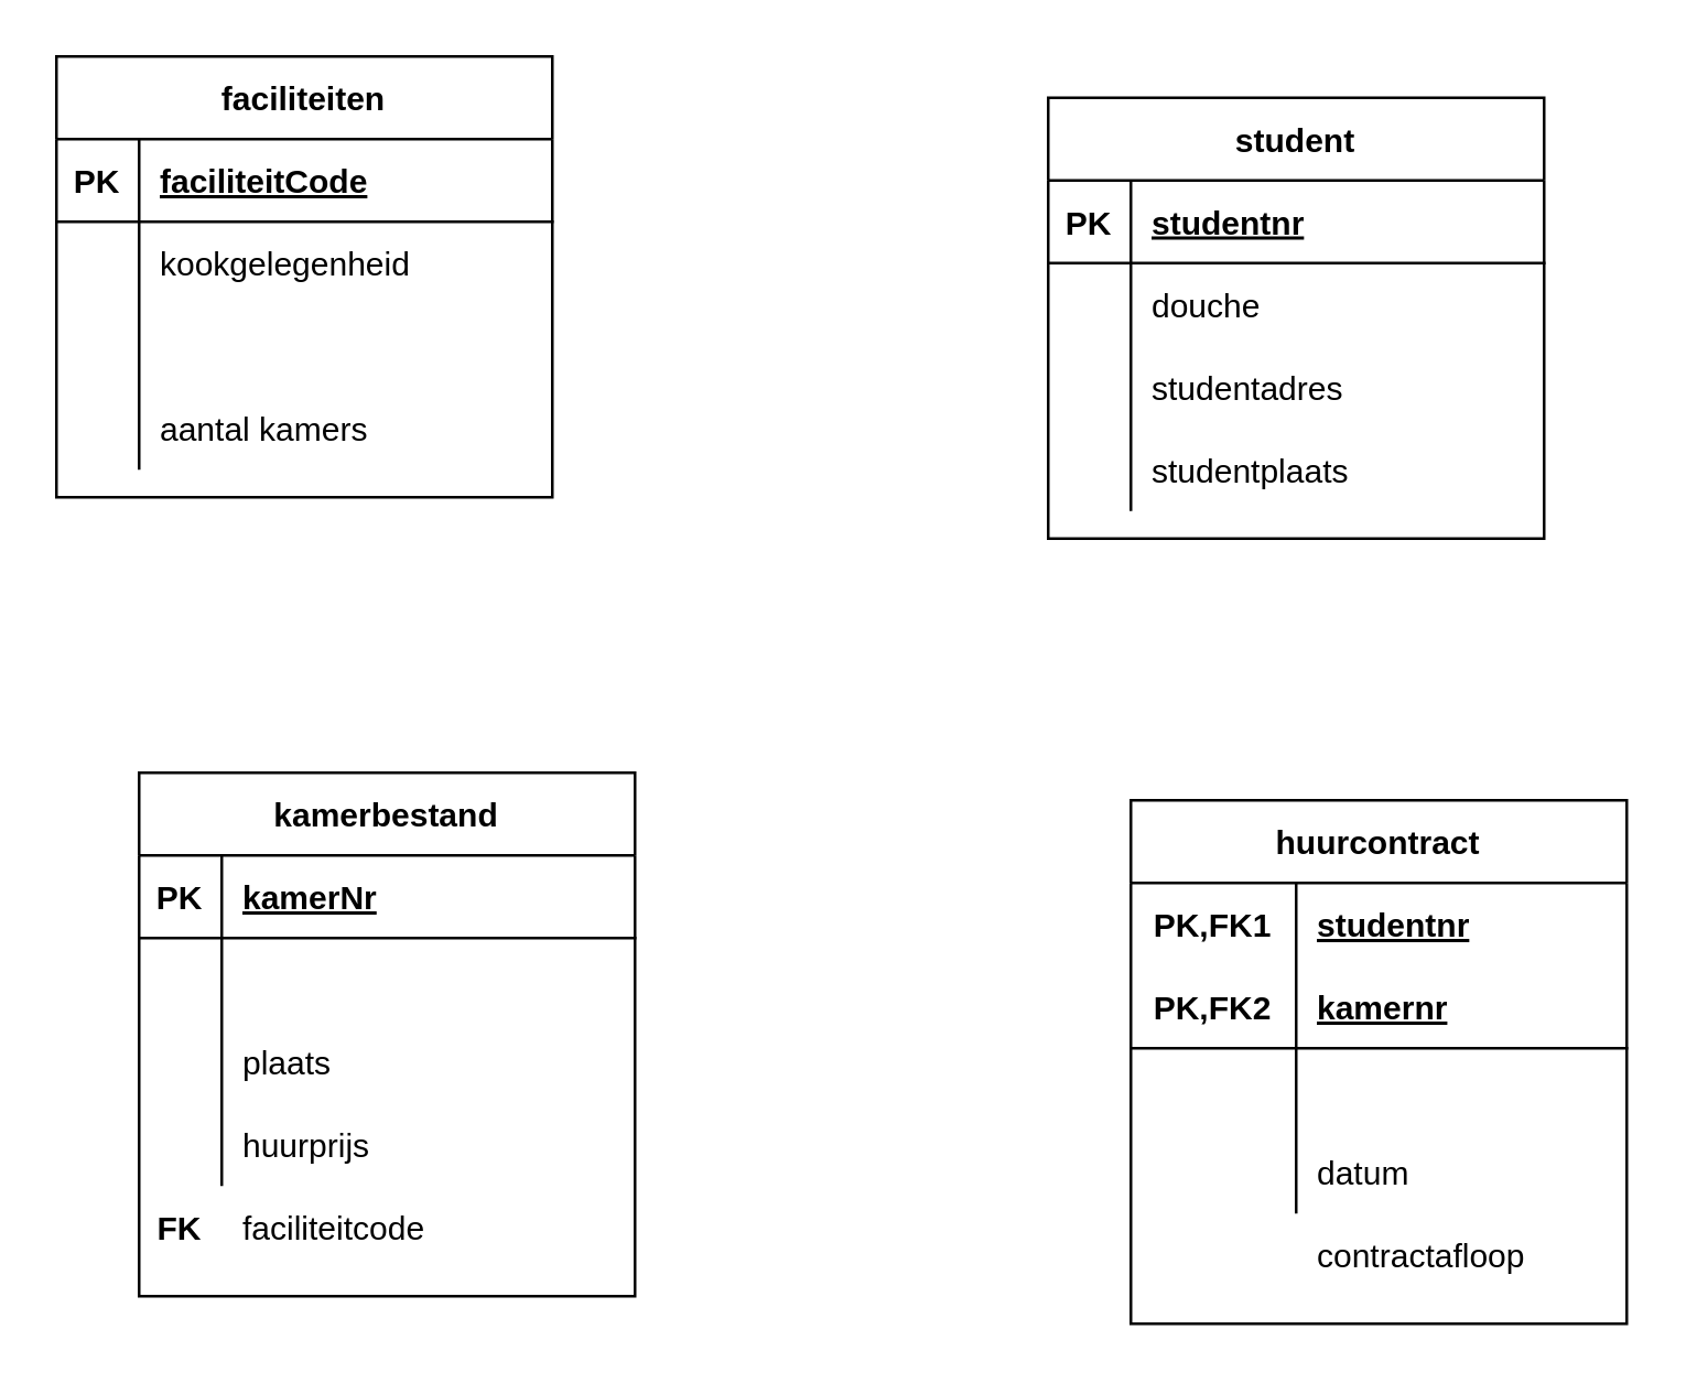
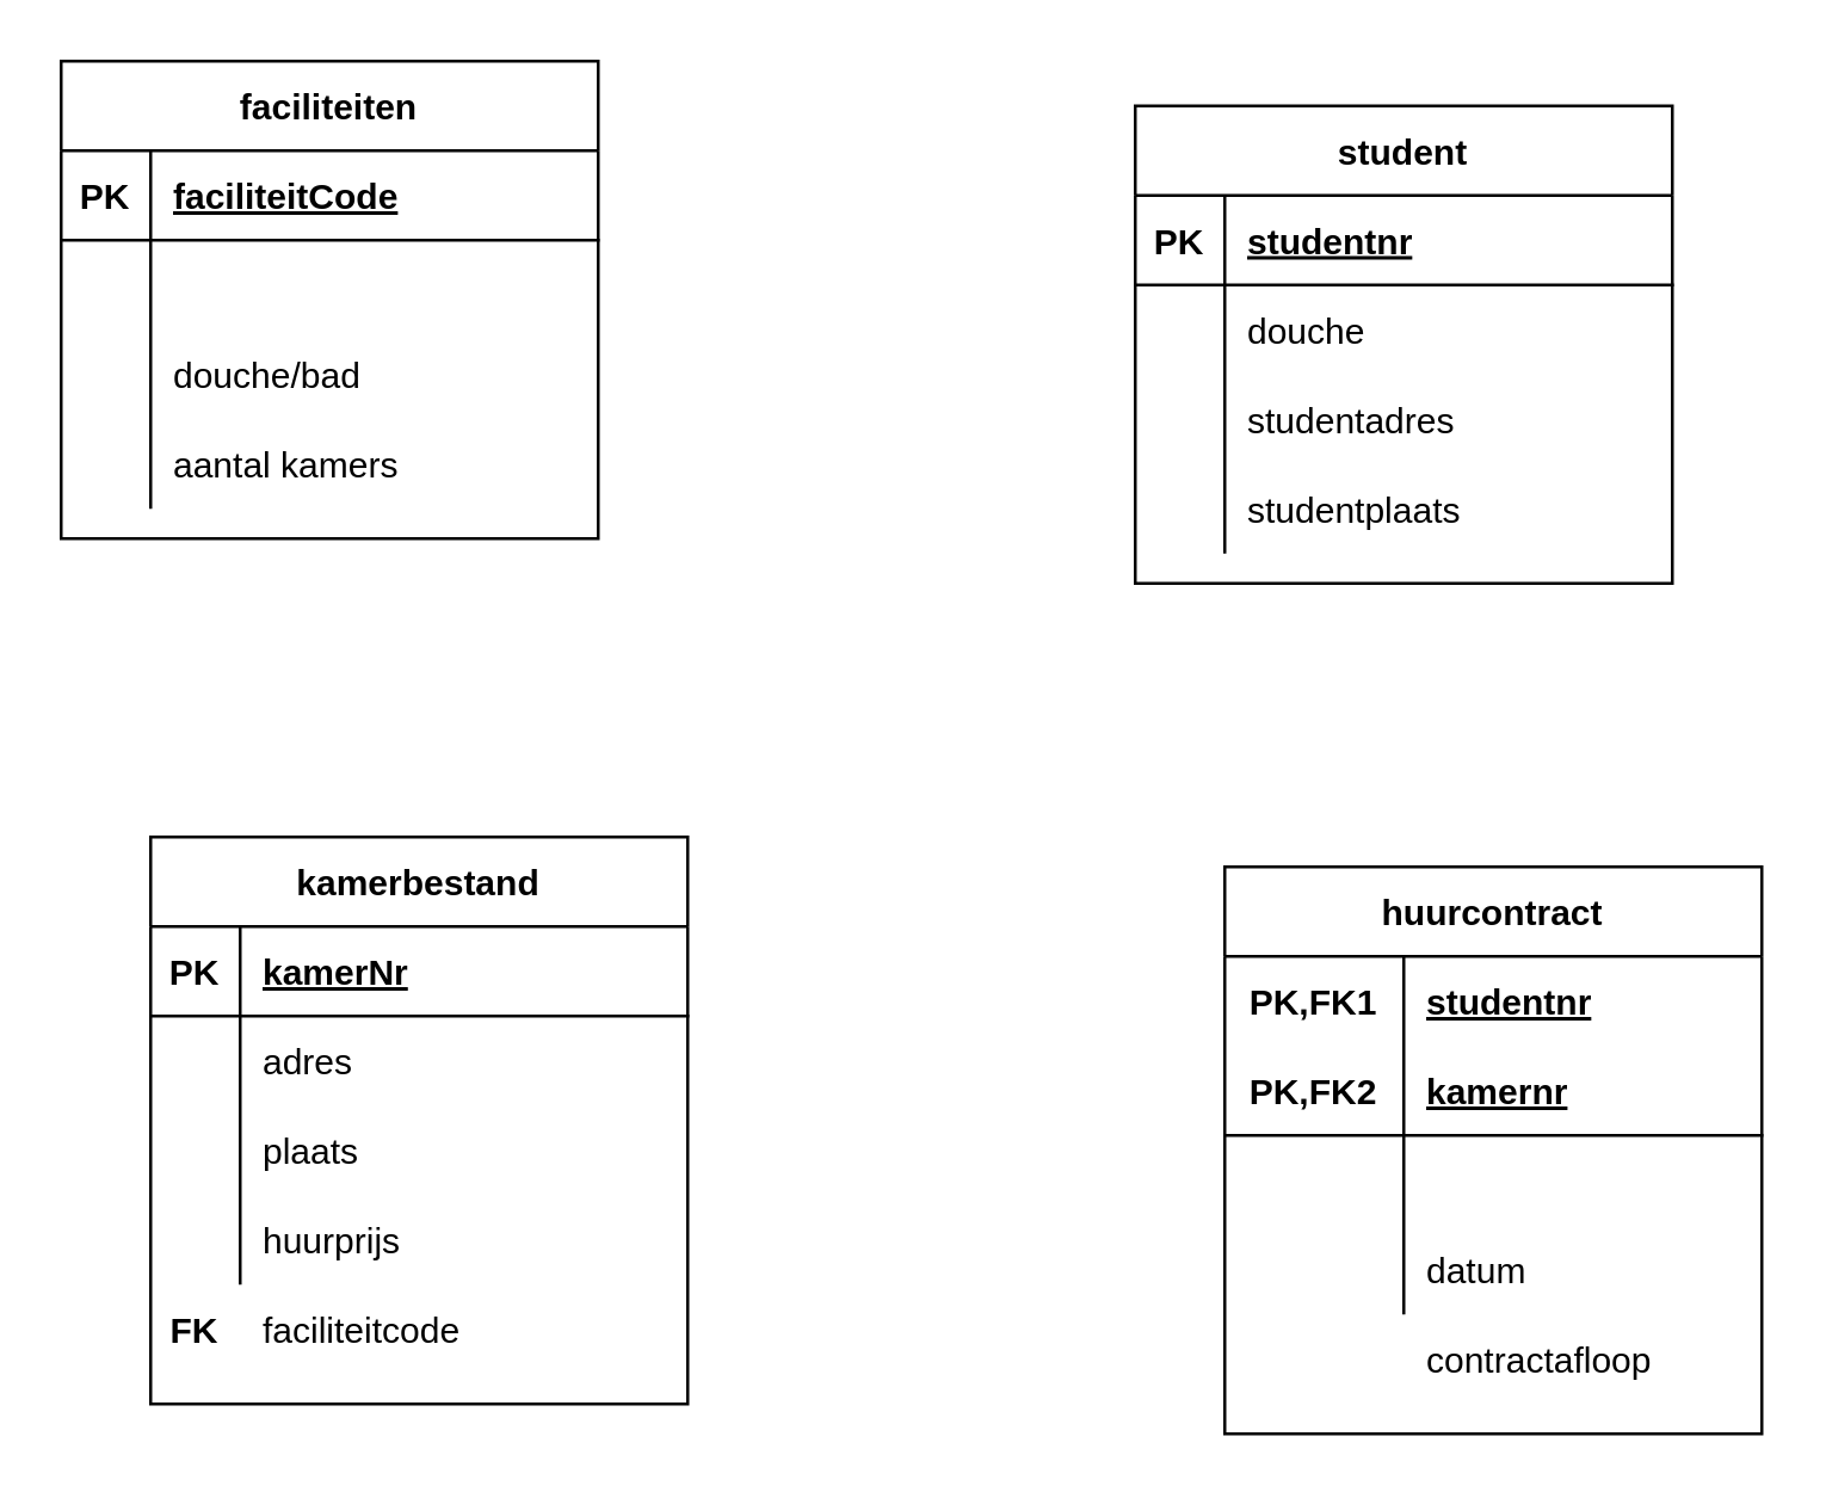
- <mxCell id="8" value="kookgelegenheid" style="shape=partialRectangle;connectable=0;fillColor=none;top=0;left=0;bottom=0;right=0;align=left;spacingLeft=6;overflow=hidden;" parent="6" vertex="1"><mxGeometry x="30" width="150" height="30" as="geometry" /></mxCell>
+ <mxCell id="11" value="douche/bad" style="shape=partialRectangle;connectable=0;fillColor=none;top=0;left=0;bottom=0;right=0;align=left;spacingLeft=6;overflow=hidden;" parent="9" vertex="1"><mxGeometry x="30" width="150" height="30" as="geometry" /></mxCell>
+ <mxCell id="34" value="adres" style="shape=partialRectangle;connectable=0;fillColor=none;top=0;left=0;bottom=0;right=0;align=left;spacingLeft=6;overflow=hidden;" vertex="1" parent="32"><mxGeometry x="30" width="150" height="30" as="geometry" /></mxCell>
